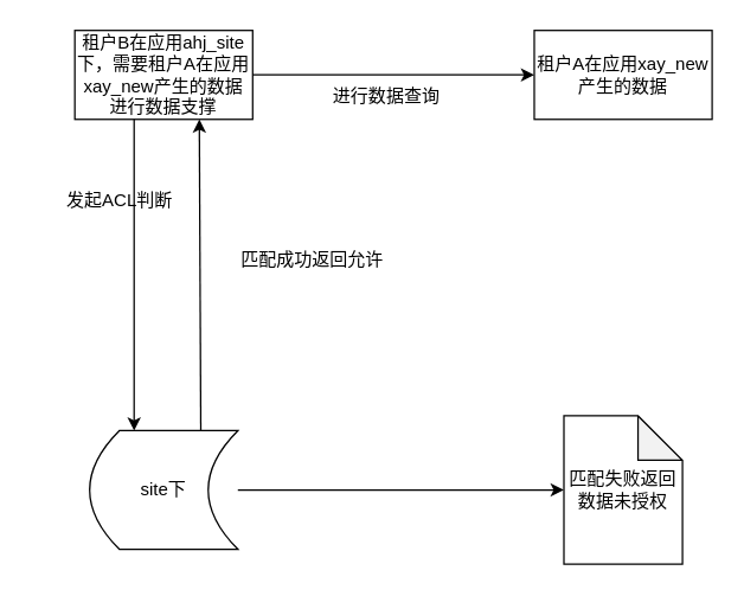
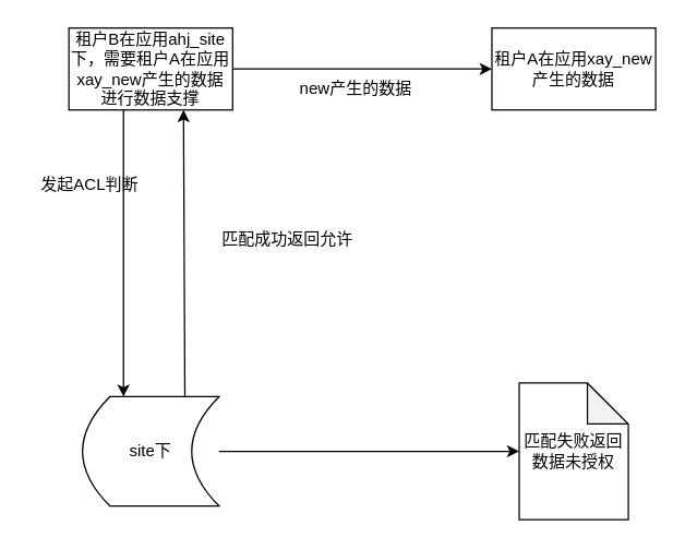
- <mxCell id="10" value="进行数据查询" style="text;html=1;align=center;verticalAlign=middle;resizable=0;points=[];autosize=1;strokeColor=none;fillColor=none;" vertex="1" parent="1"><mxGeometry x="210" y="50" width="100" height="30" as="geometry" /></mxCell>
+ <mxCell id="10" value="new产生的数据" style="text;html=1;align=center;verticalAlign=middle;resizable=0;points=[];autosize=1;strokeColor=none;fillColor=none;" vertex="1" parent="1"><mxGeometry x="210" y="50" width="100" height="30" as="geometry" /></mxCell>
- <mxCell id="6" value="发起ACL判断" style="text;html=1;align=center;verticalAlign=middle;resizable=0;points=[];autosize=1;strokeColor=none;fillColor=none;" vertex="1" parent="1"><mxGeometry x="35" y="120" width="90" height="30" as="geometry" /></mxCell>
+ <mxCell id="6" value="发起ACL判断" style="text;html=1;align=center;verticalAlign=middle;resizable=0;points=[];autosize=1;strokeColor=none;fillColor=none;" vertex="1" parent="1"><mxGeometry x="20" y="120" width="90" height="30" as="geometry" /></mxCell>
